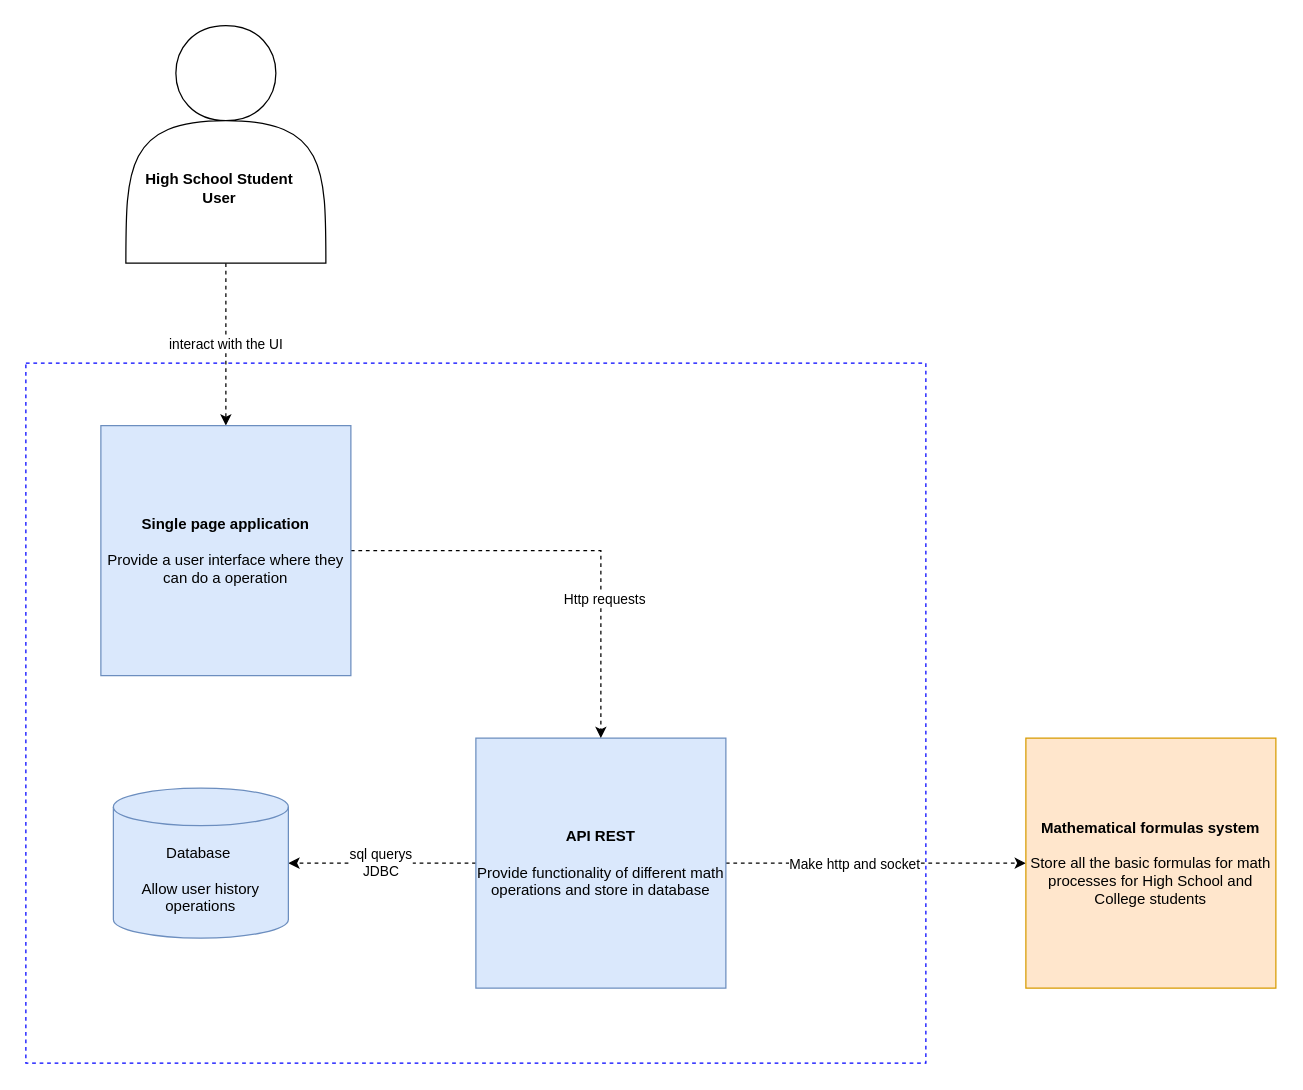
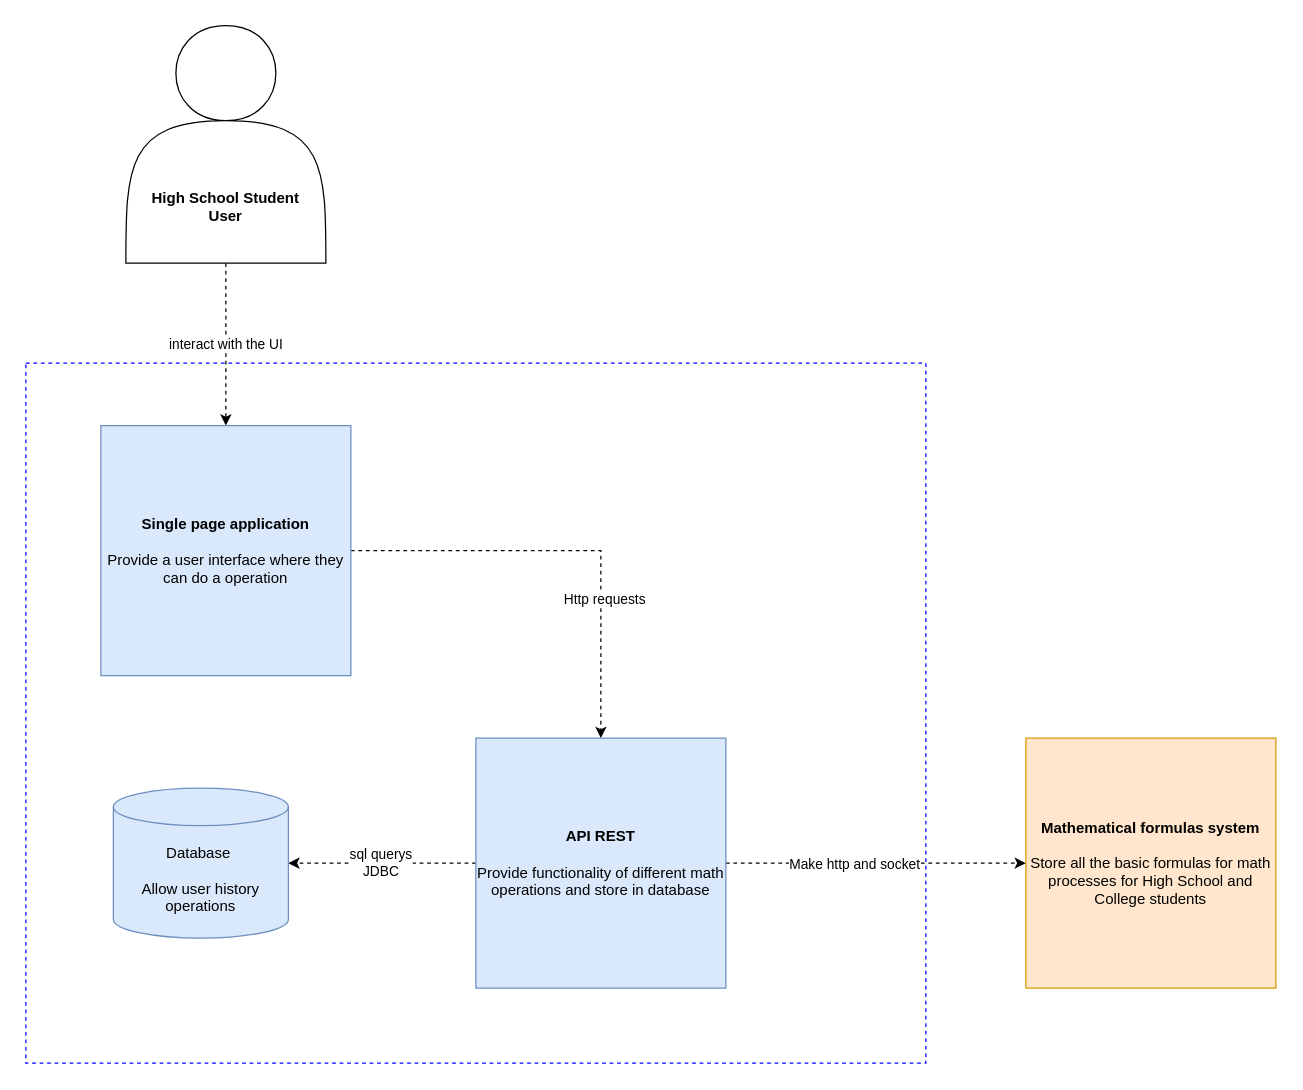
- <mxCell id="5" value="&lt;b&gt;High School Student User&lt;/b&gt;" style="text;html=1;strokeColor=none;fillColor=none;align=center;verticalAlign=middle;whiteSpace=wrap;rounded=0;" vertex="1" parent="1"><mxGeometry x="105" y="135" width="140" height="30" as="geometry" /></mxCell>
+ <mxCell id="5" value="&lt;b&gt;High School Student User&lt;/b&gt;" style="text;html=1;strokeColor=none;fillColor=none;align=center;verticalAlign=middle;whiteSpace=wrap;rounded=0;" vertex="1" parent="1"><mxGeometry x="110" y="150" width="140" height="30" as="geometry" /></mxCell>
